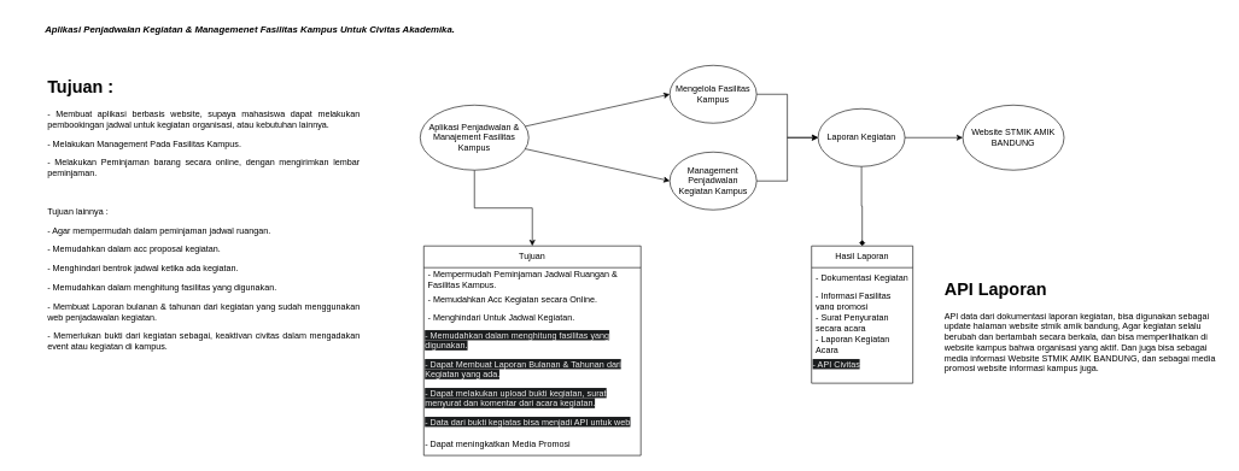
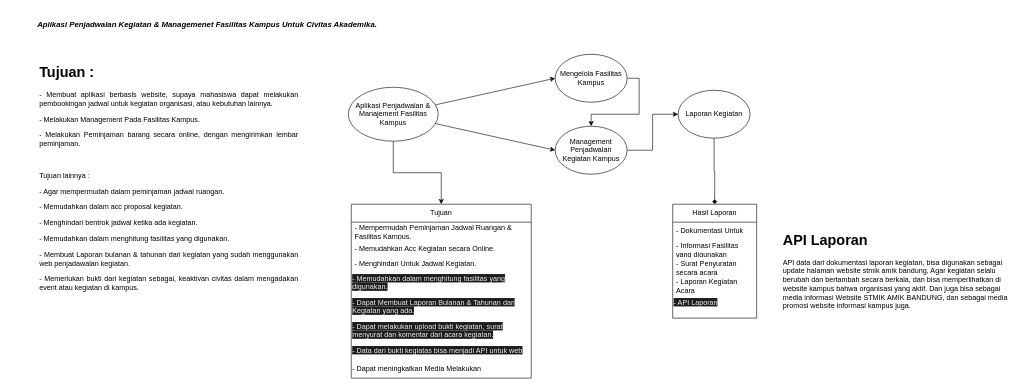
- <mxCell id="13" style="edgeStyle=orthogonalEdgeStyle;rounded=0;orthogonalLoop=1;jettySize=auto;html=1;exitX=1;exitY=0.5;exitDx=0;exitDy=0;" edge="1" parent="1" source="14" target="20"><mxGeometry relative="1" as="geometry" /></mxCell>
+ <mxCell id="13" style="edgeStyle=orthogonalEdgeStyle;rounded=0;orthogonalLoop=1;jettySize=auto;html=1;exitX=1;exitY=0.5;exitDx=0;exitDy=0;" edge="1" parent="1" source="14" target="16"><mxGeometry relative="1" as="geometry" /></mxCell>
- <mxCell id="19" style="edgeStyle=orthogonalEdgeStyle;rounded=0;orthogonalLoop=1;jettySize=auto;html=1;exitX=1;exitY=0.5;exitDx=0;exitDy=0;entryX=0;entryY=0.5;entryDx=0;entryDy=0;" edge="1" parent="1" source="20" target="17"><mxGeometry relative="1" as="geometry" /></mxCell>
- <mxCell id="17" value="Website STMIK AMIK BANDUNG" style="ellipse;whiteSpace=wrap;html=1;" vertex="1" parent="1"><mxGeometry x="1330" y="145" width="140" height="90" as="geometry" /></mxCell>
- <mxCell id="22" value="- Dokumentasi Kegiatan" style="text;strokeColor=none;fillColor=none;align=left;verticalAlign=middle;spacingLeft=4;spacingRight=4;overflow=hidden;points=[[0,0.5],[1,0.5]];portConstraint=eastwest;rotatable=0;whiteSpace=wrap;html=1;" vertex="1" parent="21"><mxGeometry y="30" width="140" height="30" as="geometry" /></mxCell>
+ <mxCell id="22" value="- Dokumentasi Untuk" style="text;strokeColor=none;fillColor=none;align=left;verticalAlign=middle;spacingLeft=4;spacingRight=4;overflow=hidden;points=[[0,0.5],[1,0.5]];portConstraint=eastwest;rotatable=0;whiteSpace=wrap;html=1;" vertex="1" parent="21"><mxGeometry y="30" width="140" height="30" as="geometry" /></mxCell>
- <mxCell id="23" value="- Informasi Fasilitas yang promosi" style="text;strokeColor=none;fillColor=none;align=left;verticalAlign=middle;spacingLeft=4;spacingRight=4;overflow=hidden;points=[[0,0.5],[1,0.5]];portConstraint=eastwest;rotatable=0;whiteSpace=wrap;html=1;" vertex="1" parent="21"><mxGeometry y="60" width="140" height="30" as="geometry" /></mxCell>
+ <mxCell id="23" value="- Informasi Fasilitas yang digunakan" style="text;strokeColor=none;fillColor=none;align=left;verticalAlign=middle;spacingLeft=4;spacingRight=4;overflow=hidden;points=[[0,0.5],[1,0.5]];portConstraint=eastwest;rotatable=0;whiteSpace=wrap;html=1;" vertex="1" parent="21"><mxGeometry y="60" width="140" height="30" as="geometry" /></mxCell>
- <mxCell id="26" value="&lt;span style=&quot;color: rgb(240, 240, 240); font-family: Helvetica; font-size: 12px; font-style: normal; font-variant-ligatures: normal; font-variant-caps: normal; font-weight: 400; letter-spacing: normal; orphans: 2; text-align: left; text-indent: 0px; text-transform: none; widows: 2; word-spacing: 0px; -webkit-text-stroke-width: 0px; background-color: rgb(27, 29, 30); text-decoration-thickness: initial; text-decoration-style: initial; text-decoration-color: initial; float: none; display: inline !important;&quot;&gt;- API Civitas&lt;/span&gt;" style="text;whiteSpace=wrap;html=1;" vertex="1" parent="21"><mxGeometry y="150" width="140" height="40" as="geometry" /></mxCell>
+ <mxCell id="26" value="&lt;span style=&quot;color: rgb(240, 240, 240); font-family: Helvetica; font-size: 12px; font-style: normal; font-variant-ligatures: normal; font-variant-caps: normal; font-weight: 400; letter-spacing: normal; orphans: 2; text-align: left; text-indent: 0px; text-transform: none; widows: 2; word-spacing: 0px; -webkit-text-stroke-width: 0px; background-color: rgb(27, 29, 30); text-decoration-thickness: initial; text-decoration-style: initial; text-decoration-color: initial; float: none; display: inline !important;&quot;&gt;- API Laporan&lt;/span&gt;" style="text;whiteSpace=wrap;html=1;" vertex="1" parent="21"><mxGeometry y="150" width="140" height="40" as="geometry" /></mxCell>
- <mxCell id="12" value="- Dapat meningkatkan Media Promosi" style="text;whiteSpace=wrap;html=1;" vertex="1" parent="4"><mxGeometry y="260" width="300" height="30" as="geometry" /></mxCell>
+ <mxCell id="12" value="- Dapat meningkatkan Media Melakukan" style="text;whiteSpace=wrap;html=1;" vertex="1" parent="4"><mxGeometry y="260" width="300" height="30" as="geometry" /></mxCell>
